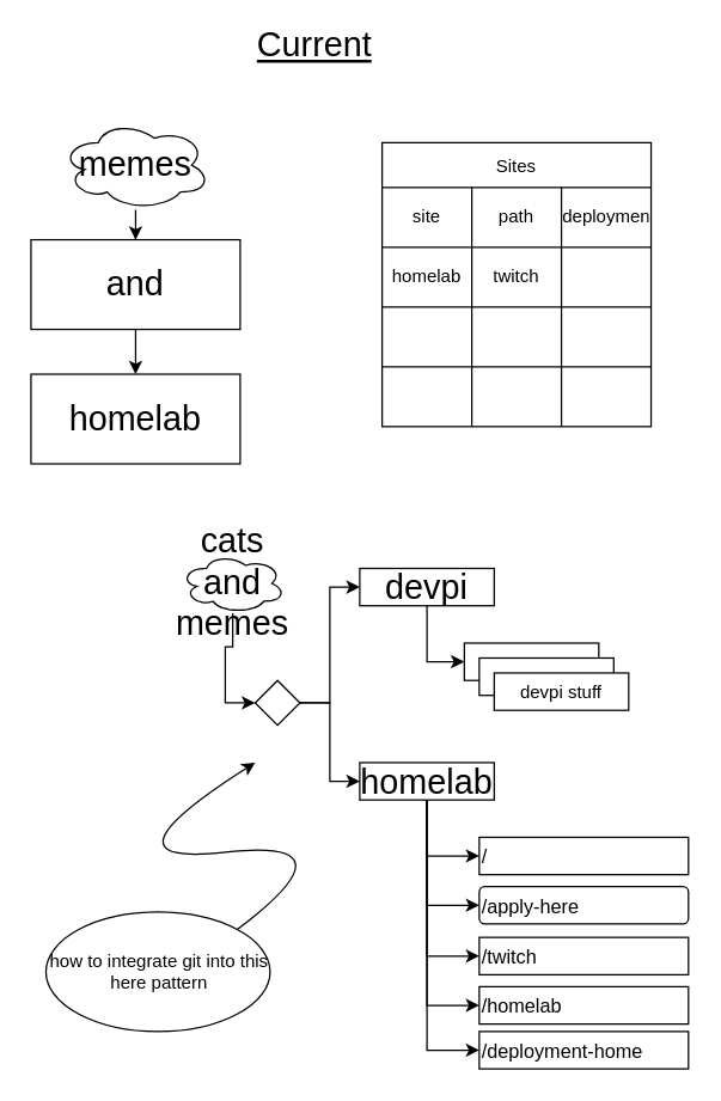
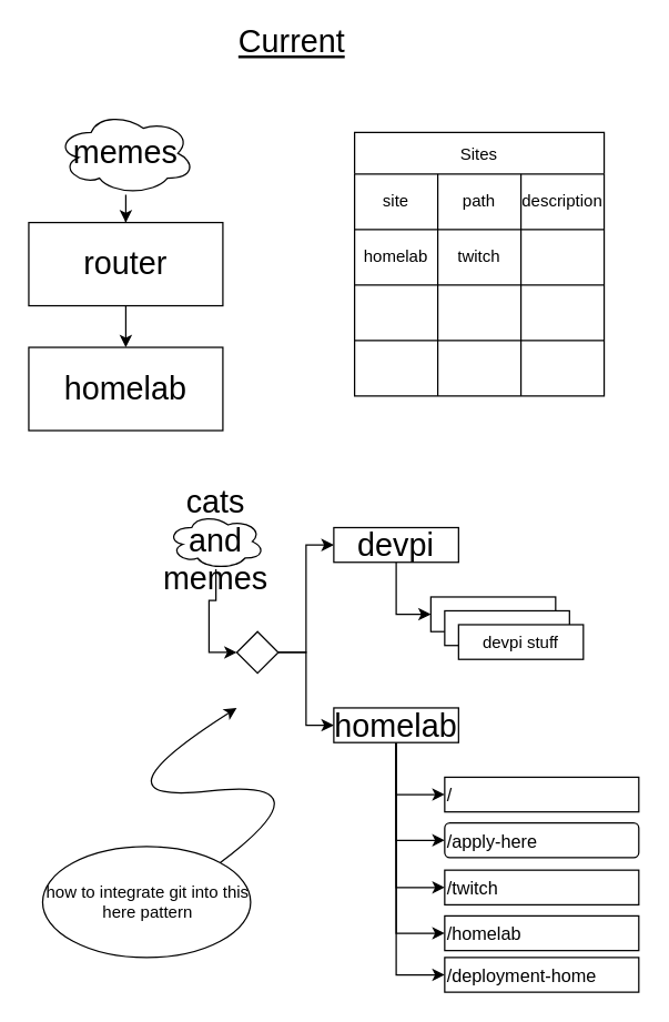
- <mxCell id="12" value="deployment&lt;span style=&quot;white-space: pre&quot;&gt;&#09;&lt;/span&gt;&lt;span style=&quot;white-space: pre&quot;&gt;&#09;&lt;/span&gt;" style="shape=partialRectangle;html=1;whiteSpace=wrap;connectable=0;overflow=hidden;fillColor=none;top=0;left=0;bottom=0;right=0;pointerEvents=1;" vertex="1" parent="9"><mxGeometry x="120" width="60" height="40" as="geometry" /></mxCell>
+ <mxCell id="12" value="description&lt;span style=&quot;white-space: pre&quot;&gt;&#09;&lt;/span&gt;&lt;span style=&quot;white-space: pre&quot;&gt;&#09;&lt;/span&gt;" style="shape=partialRectangle;html=1;whiteSpace=wrap;connectable=0;overflow=hidden;fillColor=none;top=0;left=0;bottom=0;right=0;pointerEvents=1;" vertex="1" parent="9"><mxGeometry x="120" width="60" height="40" as="geometry" /></mxCell>
- <mxCell id="5" value="and" style="rounded=0;whiteSpace=wrap;html=1;fontSize=23;" vertex="1" parent="1"><mxGeometry x="20" y="160" width="140" height="60" as="geometry" /></mxCell>
+ <mxCell id="5" value="router" style="rounded=0;whiteSpace=wrap;html=1;fontSize=23;" vertex="1" parent="1"><mxGeometry x="20" y="160" width="140" height="60" as="geometry" /></mxCell>
